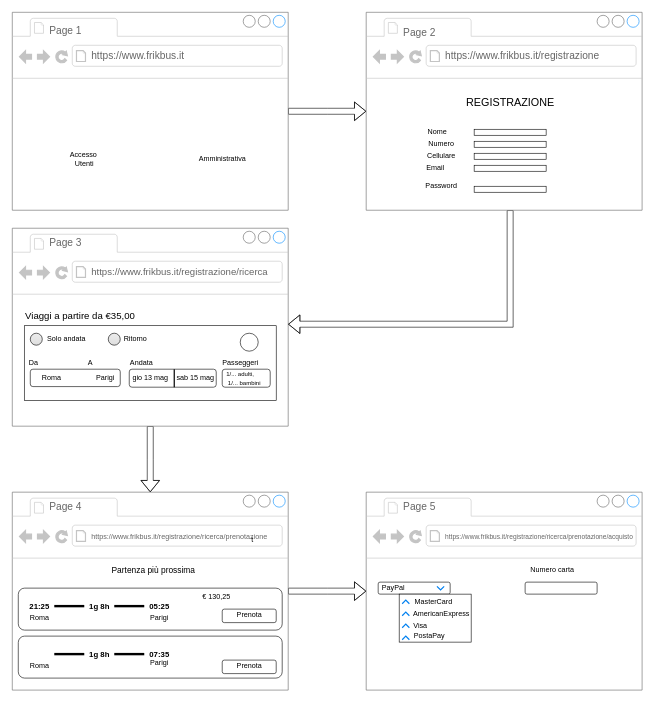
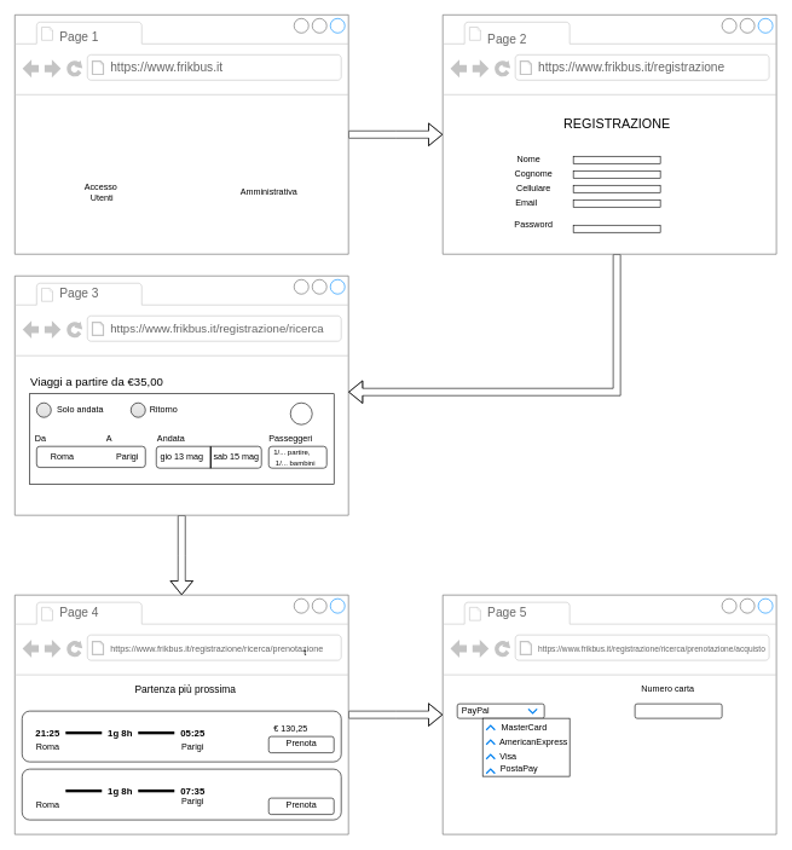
- <mxCell id="48" value="Numero" style="text;html=1;resizable=0;autosize=1;align=center;verticalAlign=middle;points=[];fillColor=none;strokeColor=none;rounded=0;" vertex="1" parent="41"><mxGeometry x="90" y="210" width="70" height="20" as="geometry" /></mxCell>
+ <mxCell id="48" value="Cognome" style="text;html=1;resizable=0;autosize=1;align=center;verticalAlign=middle;points=[];fillColor=none;strokeColor=none;rounded=0;" vertex="1" parent="41"><mxGeometry x="90" y="210" width="70" height="20" as="geometry" /></mxCell>
- <mxCell id="37" value="&lt;font style=&quot;font-size: 10px&quot;&gt;1/... adulti,&lt;br&gt;&amp;nbsp;1/... bambini&lt;/font&gt;" style="text;html=1;resizable=0;autosize=1;align=left;verticalAlign=middle;points=[];fillColor=none;strokeColor=none;rounded=0;" vertex="1" parent="12"><mxGeometry x="355" y="229.5" width="70" height="40" as="geometry" /></mxCell>
+ <mxCell id="37" value="&lt;font style=&quot;font-size: 10px&quot;&gt;1/... partire,&lt;br&gt;&amp;nbsp;1/... bambini&lt;/font&gt;" style="text;html=1;resizable=0;autosize=1;align=left;verticalAlign=middle;points=[];fillColor=none;strokeColor=none;rounded=0;" vertex="1" parent="12"><mxGeometry x="355" y="229.5" width="70" height="40" as="geometry" /></mxCell>
- <mxCell id="82" value="€ 130,25" style="text;html=1;resizable=0;autosize=1;align=center;verticalAlign=middle;points=[];fillColor=none;strokeColor=none;rounded=0;" vertex="1" parent="58"><mxGeometry x="310" y="165" width="60" height="20" as="geometry" /></mxCell>
+ <mxCell id="82" value="€ 130,25" style="text;html=1;resizable=0;autosize=1;align=center;verticalAlign=middle;points=[];fillColor=none;strokeColor=none;rounded=0;" vertex="1" parent="58"><mxGeometry x="350" y="175" width="60" height="20" as="geometry" /></mxCell>
